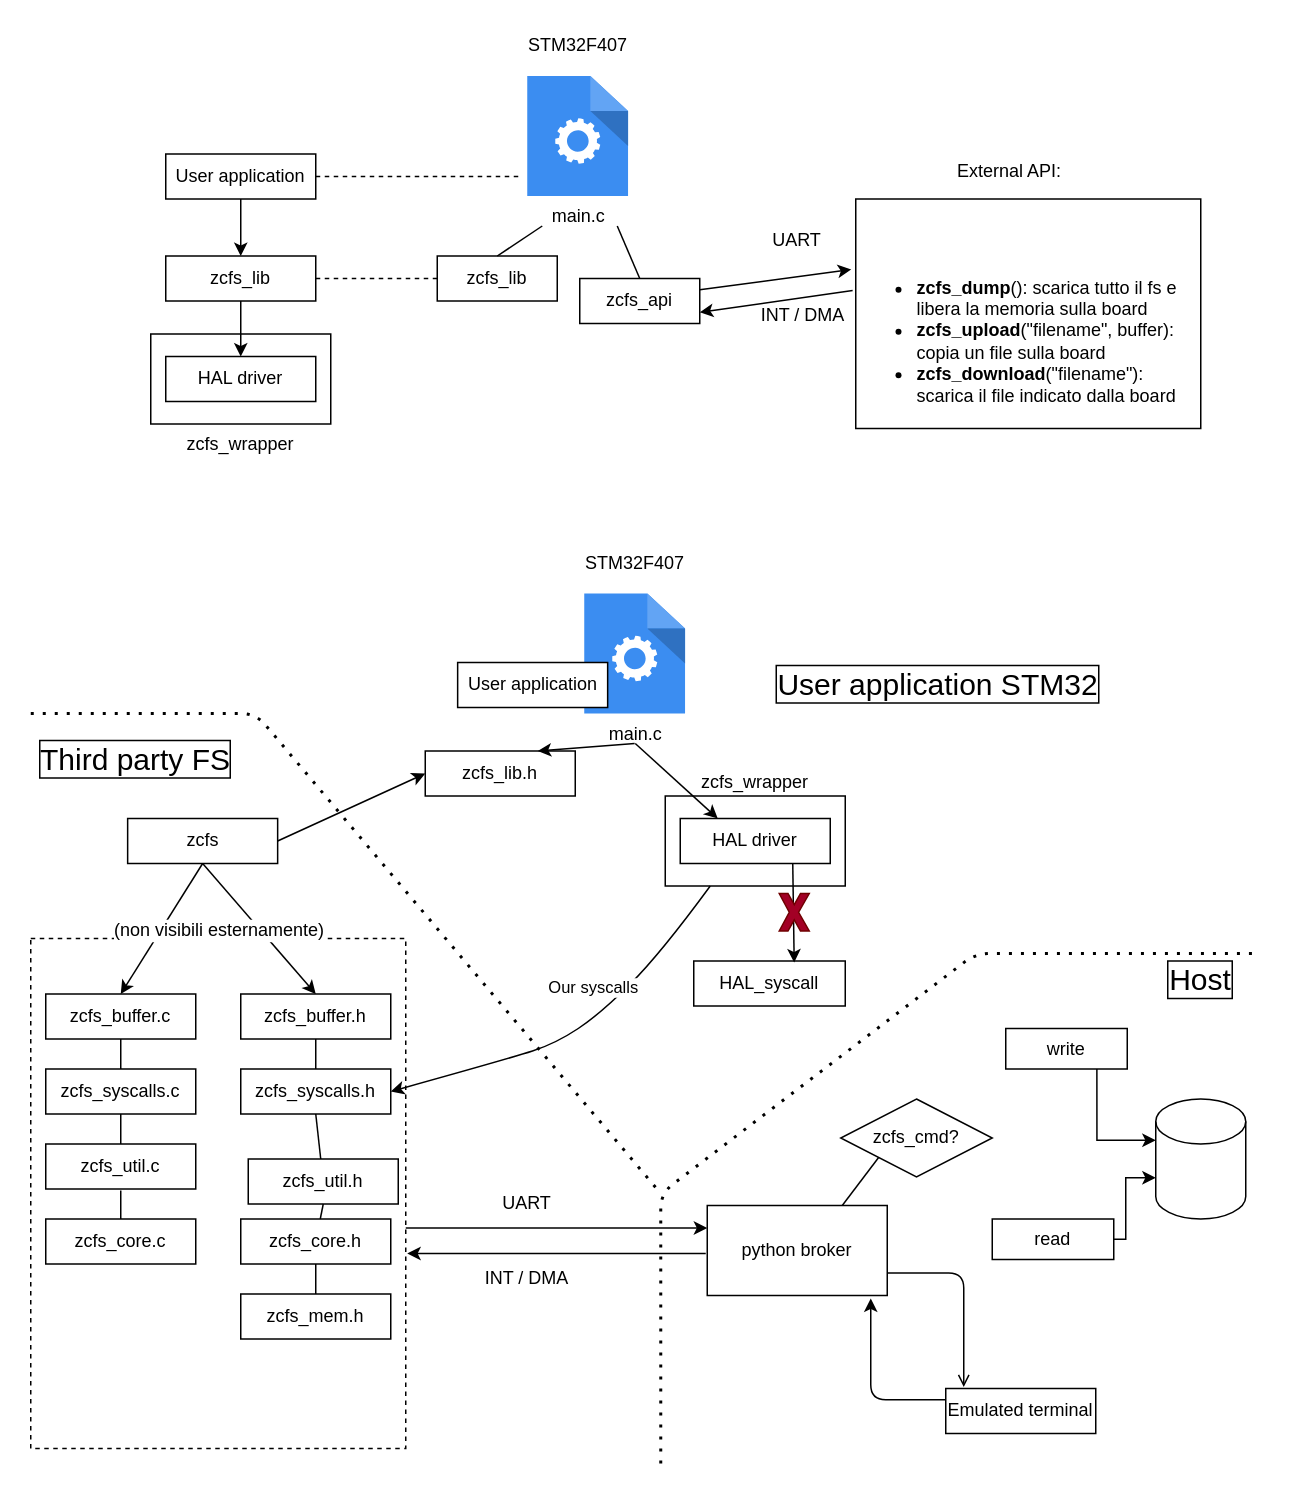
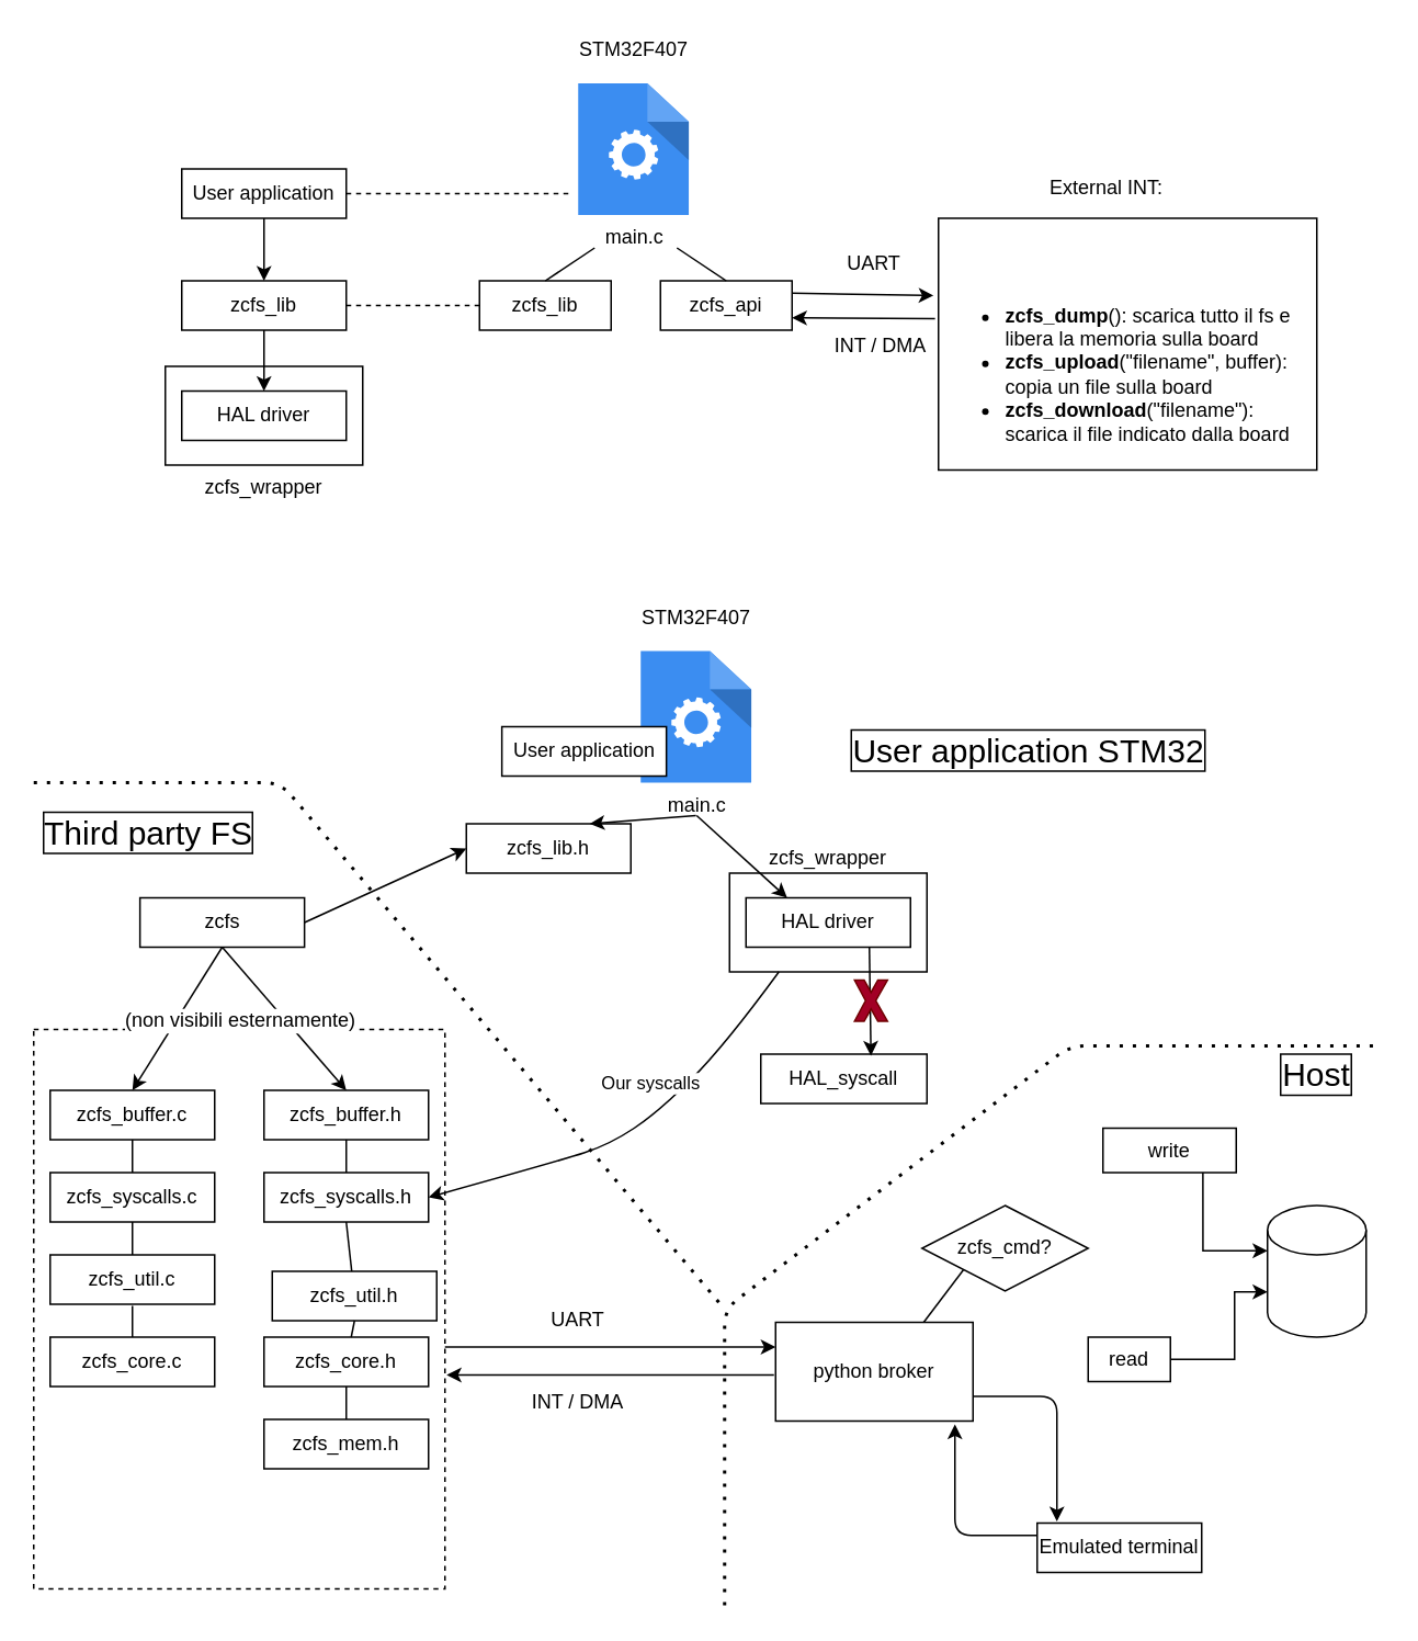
- <mxCell id="76" value="External API:" style="text;whiteSpace=wrap;html=1;" vertex="1" parent="1"><mxGeometry x="636" y="100" width="88" height="30" as="geometry" /></mxCell>
+ <mxCell id="76" value="External INT:" style="text;whiteSpace=wrap;html=1;" vertex="1" parent="1"><mxGeometry x="636" y="100" width="88" height="30" as="geometry" /></mxCell>
- <mxCell id="8" value="zcfs_api" style="rounded=0;whiteSpace=wrap;html=1;" parent="1" vertex="1"><mxGeometry x="386" y="185" width="80" height="30" as="geometry" /></mxCell>
+ <mxCell id="8" value="zcfs_api" style="rounded=0;whiteSpace=wrap;html=1;" parent="1" vertex="1"><mxGeometry x="401" y="170" width="80" height="30" as="geometry" /></mxCell>
- <mxCell id="73" value="read" style="rounded=0;whiteSpace=wrap;html=1;" parent="1" vertex="1"><mxGeometry x="661" y="812" width="81" height="27" as="geometry" /></mxCell>
+ <mxCell id="73" value="read" style="rounded=0;whiteSpace=wrap;html=1;" parent="1" vertex="1"><mxGeometry x="661" y="812" width="50" height="27" as="geometry" /></mxCell>
- <mxCell id="75" value="" style="endArrow=open;html=1;fontColor=#000000;entryX=0.12;entryY=-0.033;entryDx=0;entryDy=0;entryPerimeter=0;exitX=1;exitY=0.75;exitDx=0;exitDy=0;edgeStyle=orthogonalEdgeStyle;" parent="1" source="53" target="70" edge="1"><mxGeometry width="50" height="50" relative="1" as="geometry"><mxPoint x="550" y="863" as="sourcePoint" /><mxPoint x="610" y="916" as="targetPoint" /><Array as="points"><mxPoint x="642" y="848" /></Array></mxGeometry></mxCell>
+ <mxCell id="75" value="" style="endArrow=classic;html=1;fontColor=#000000;entryX=0.12;entryY=-0.033;entryDx=0;entryDy=0;entryPerimeter=0;exitX=1;exitY=0.75;exitDx=0;exitDy=0;edgeStyle=orthogonalEdgeStyle;" parent="1" source="53" target="70" edge="1"><mxGeometry width="50" height="50" relative="1" as="geometry"><mxPoint x="550" y="863" as="sourcePoint" /><mxPoint x="610" y="916" as="targetPoint" /><Array as="points"><mxPoint x="642" y="848" /></Array></mxGeometry></mxCell>
